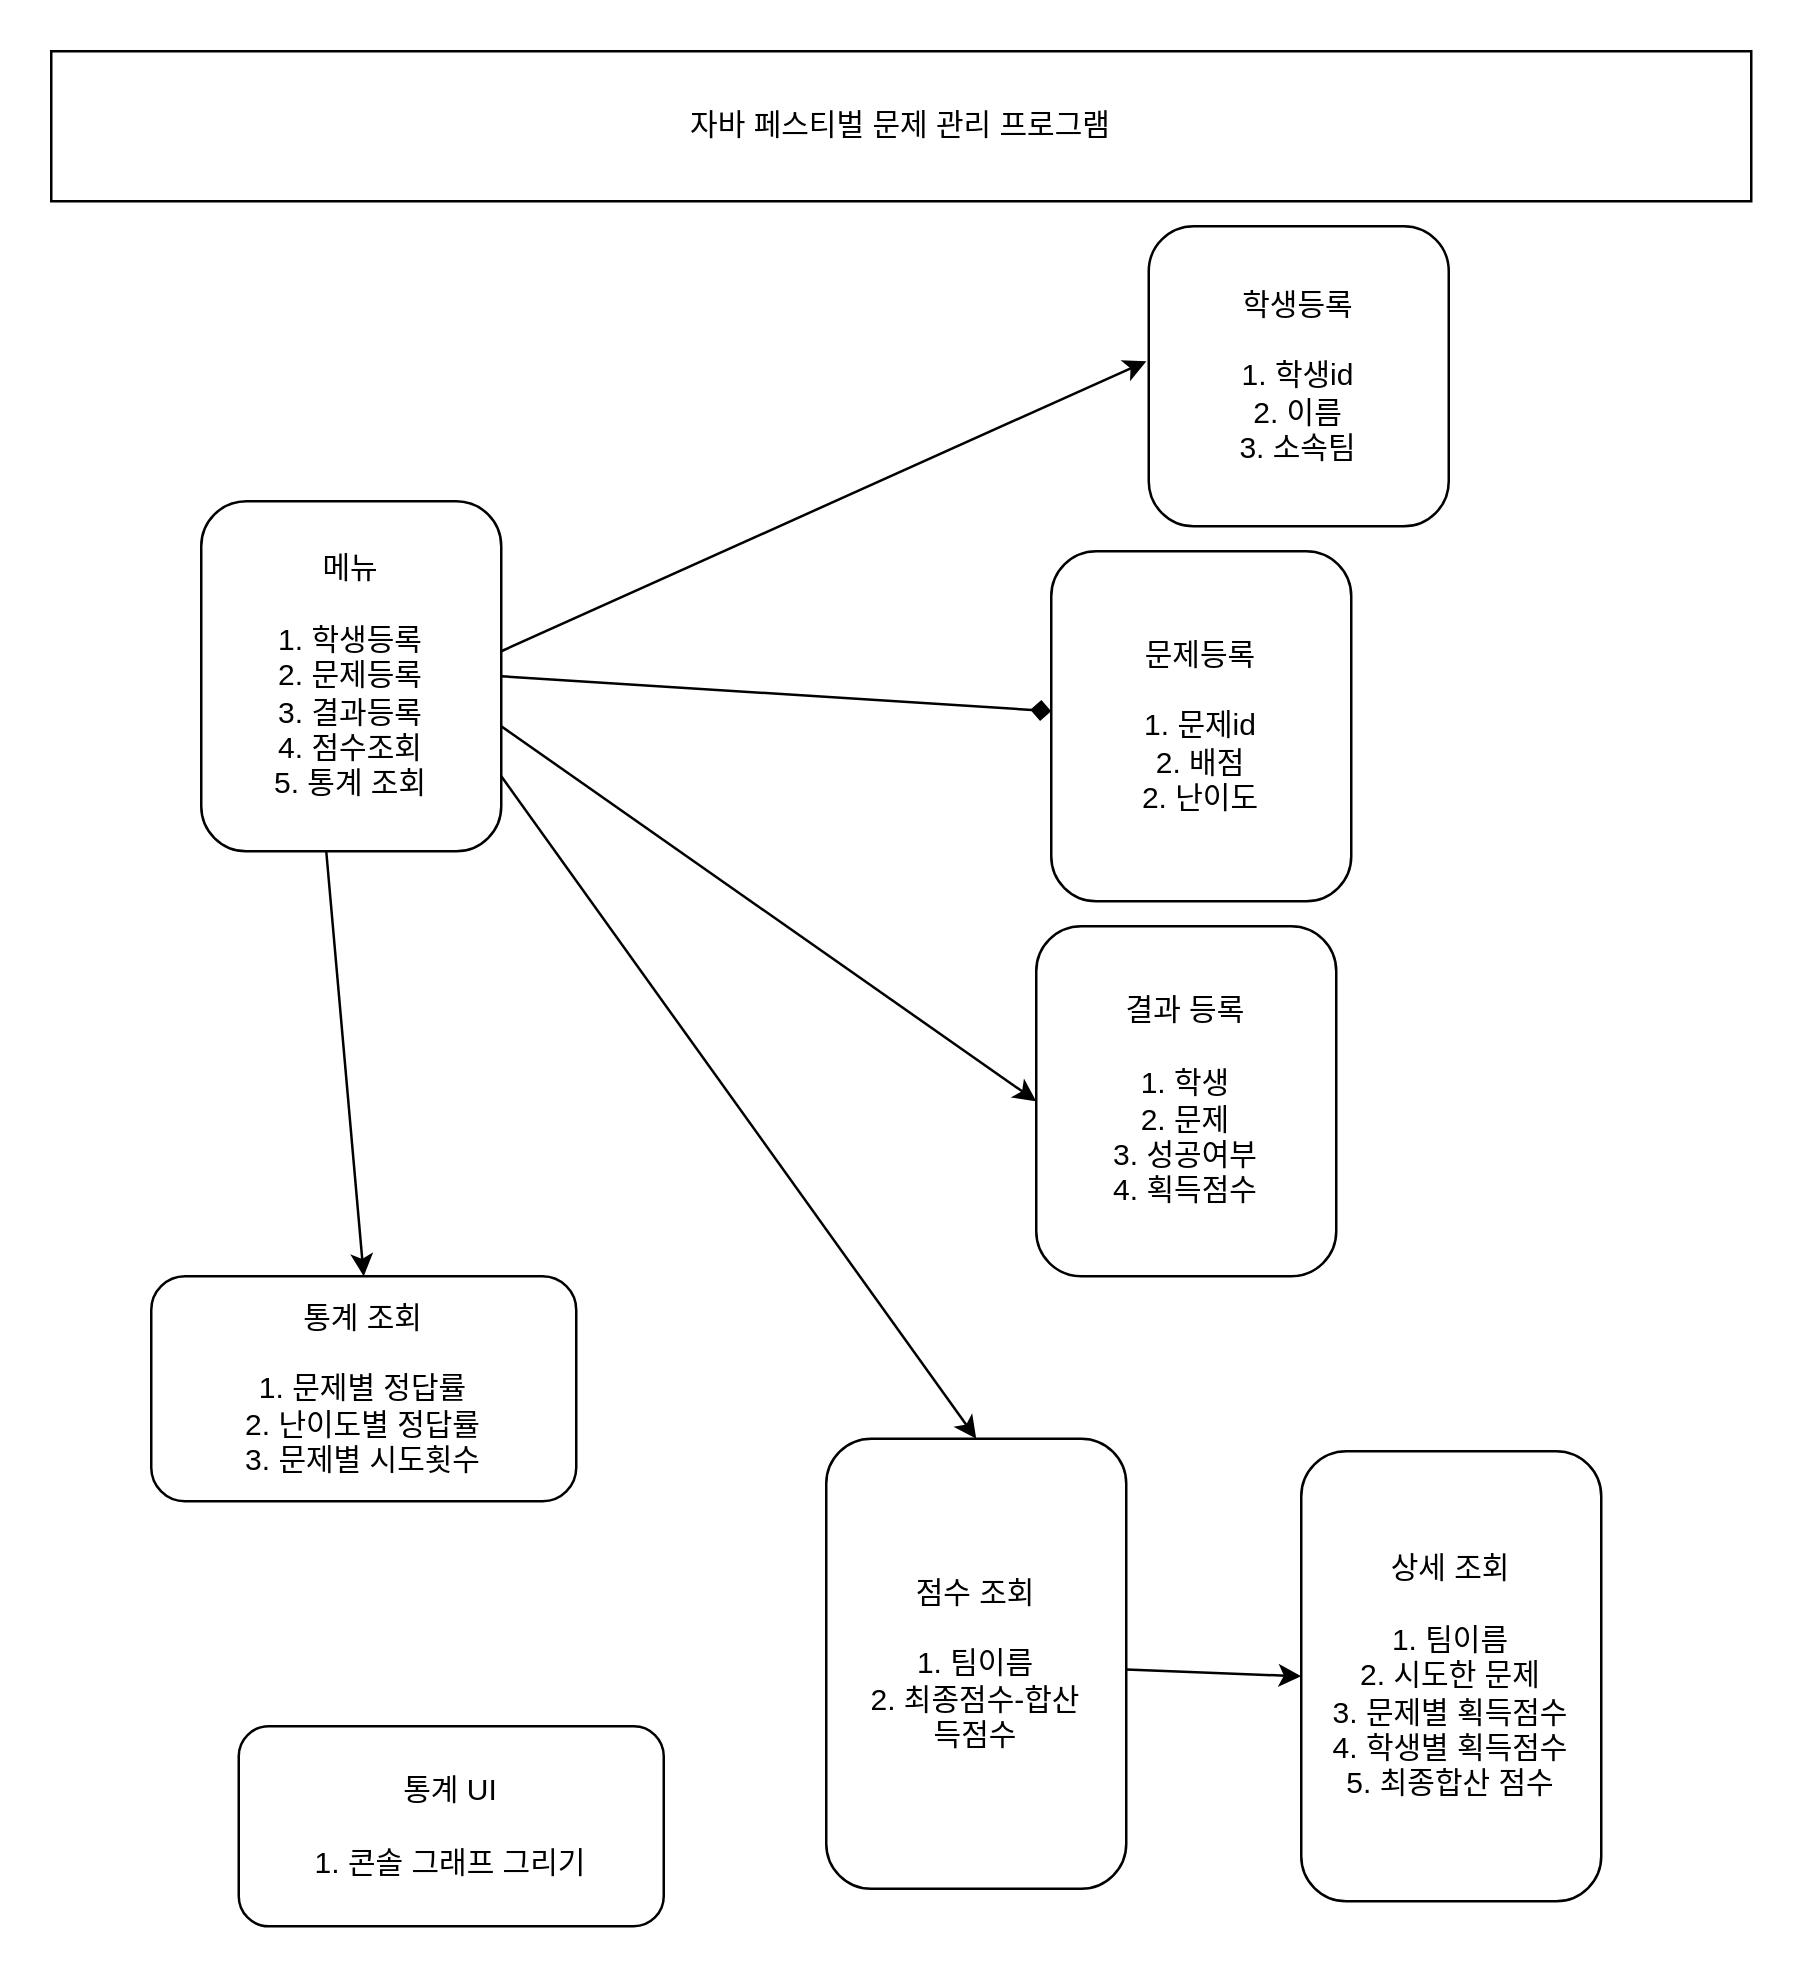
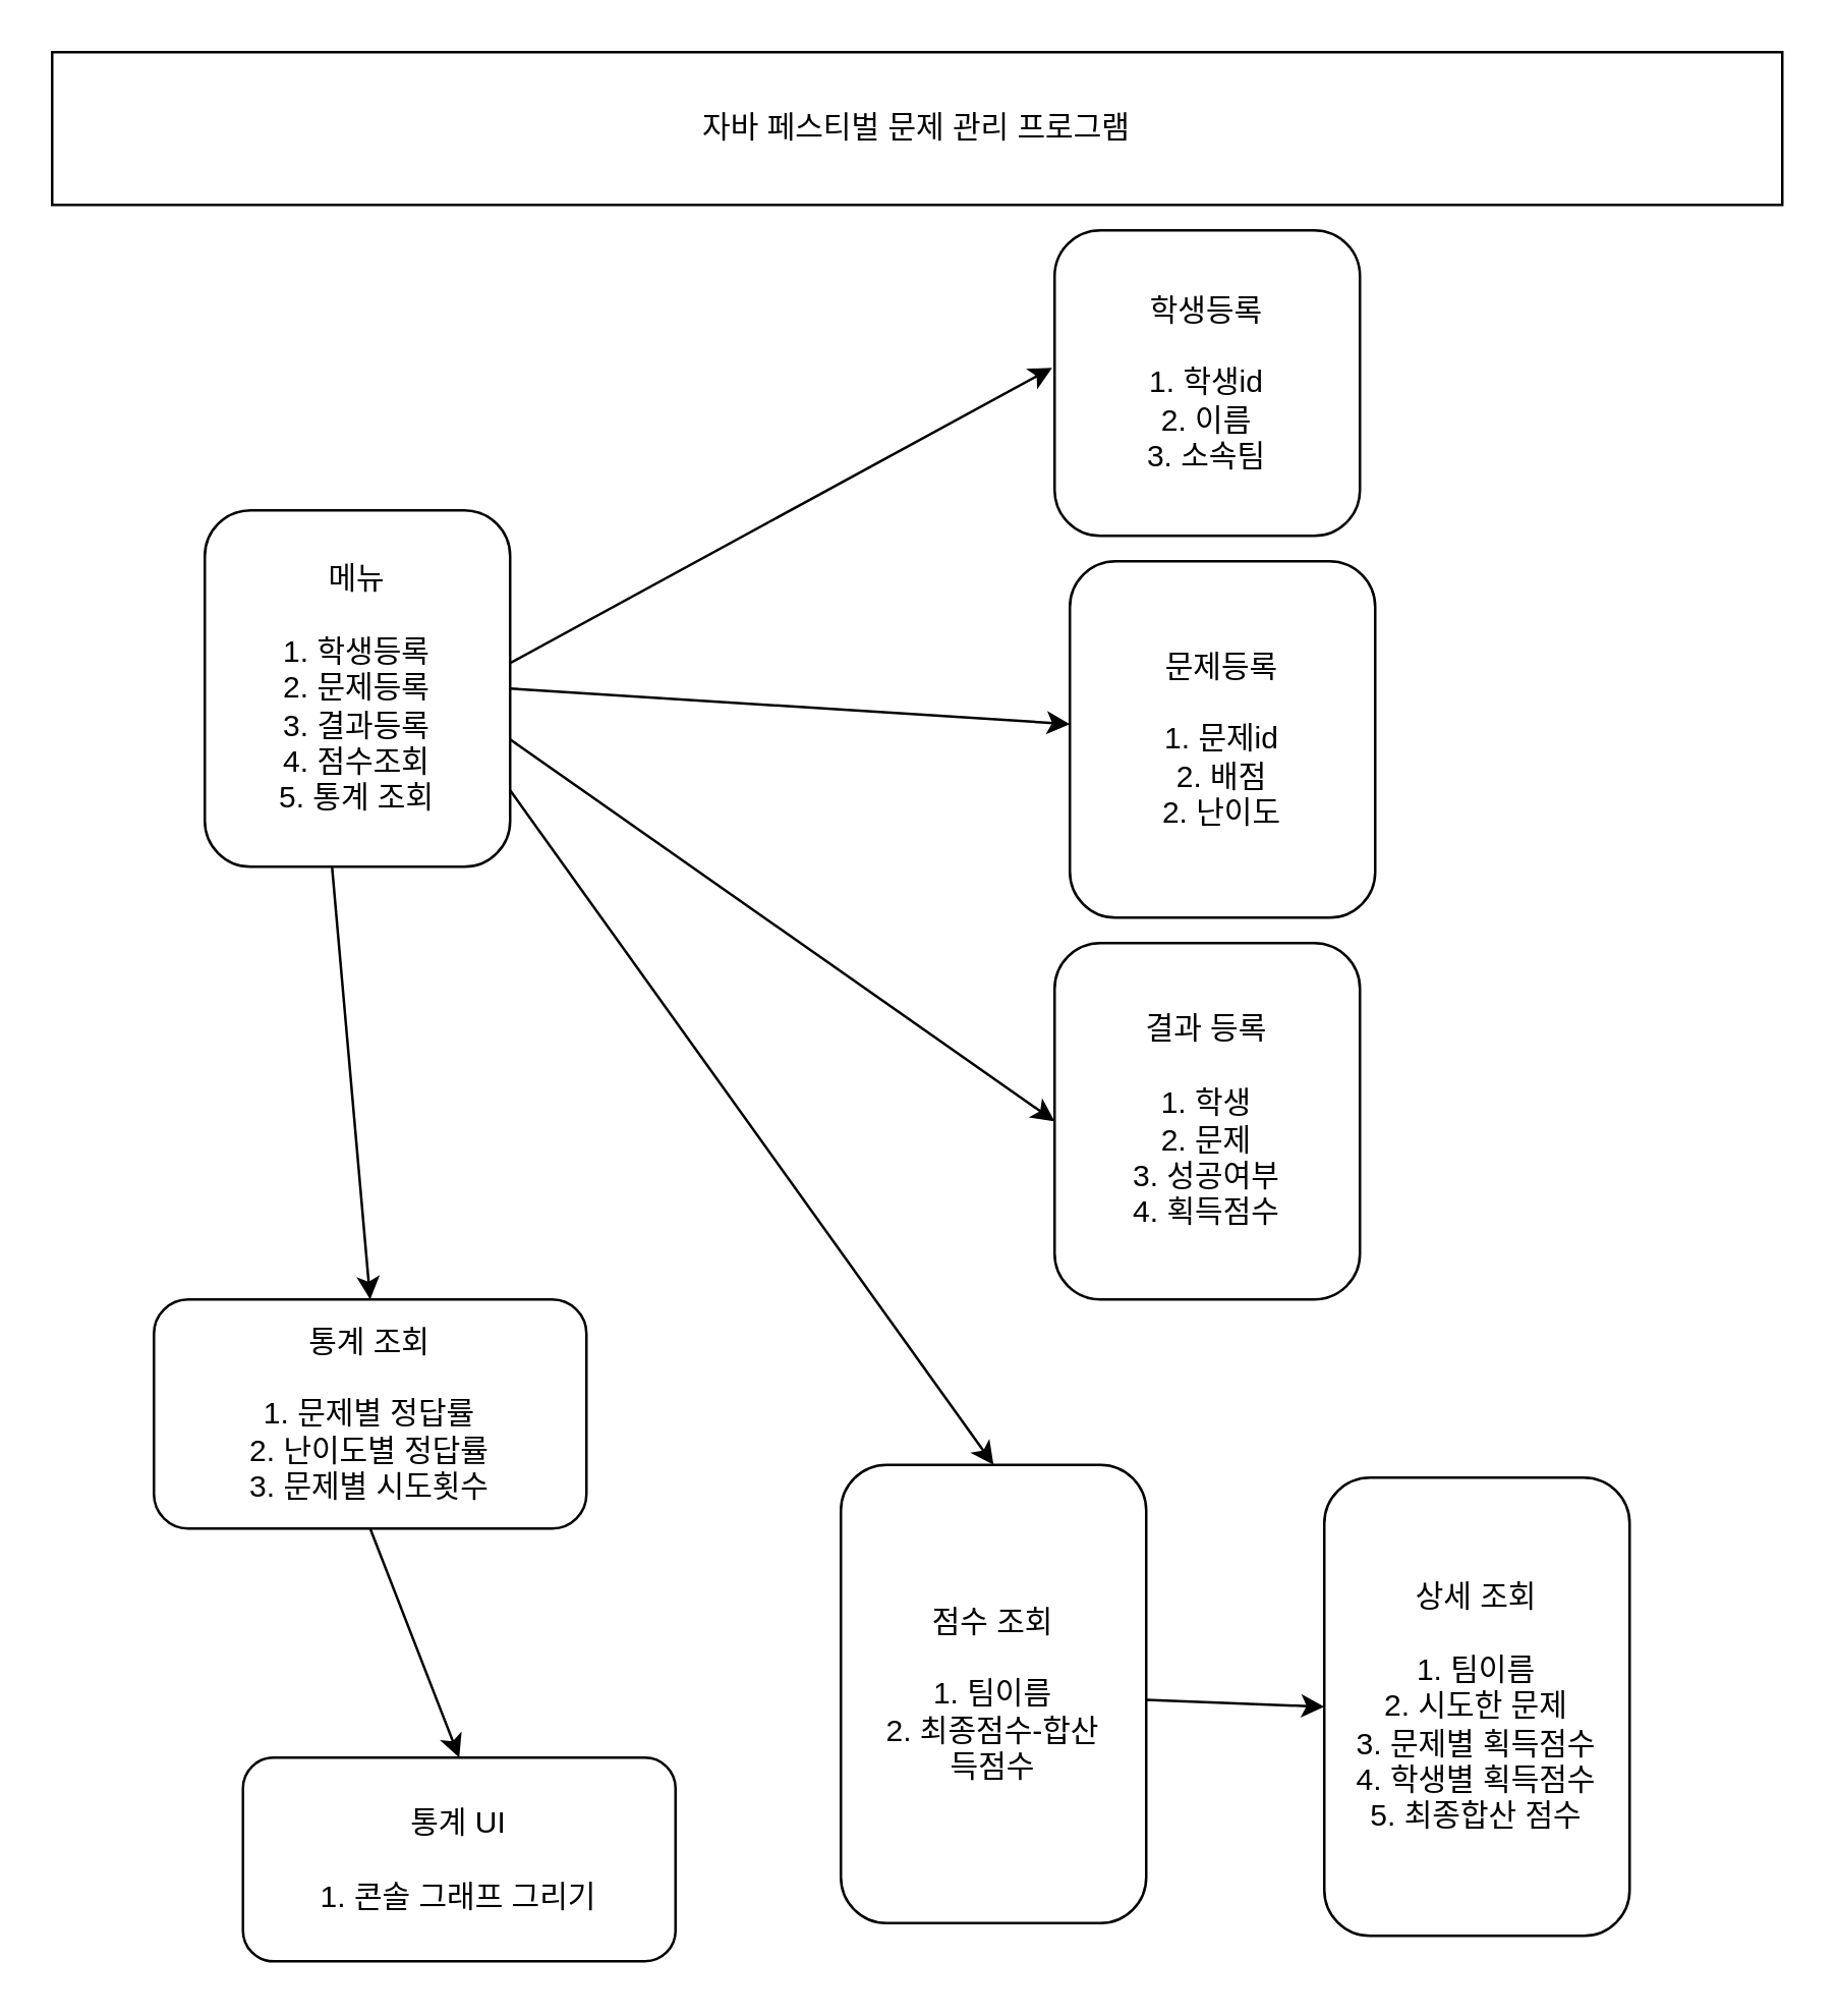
- <mxCell id="2" value="학생등록&lt;br&gt;&lt;br&gt;1. 학생id&lt;br&gt;2. 이름&lt;br&gt;3. 소속팀" style="rounded=1;whiteSpace=wrap;html=1;fontSize=12;glass=0;strokeWidth=1;shadow=0;" parent="1" vertex="1"><mxGeometry x="459" y="90" width="120" height="120" as="geometry" /></mxCell>
+ <mxCell id="2" value="학생등록&lt;br&gt;&lt;br&gt;1. 학생id&lt;br&gt;2. 이름&lt;br&gt;3. 소속팀" style="rounded=1;whiteSpace=wrap;html=1;fontSize=12;glass=0;strokeWidth=1;shadow=0;" parent="1" vertex="1"><mxGeometry x="414" y="90" width="120" height="120" as="geometry" /></mxCell>
- <mxCell id="8" value="" style="endArrow=diamond;html=1;rounded=0;entryX=0;entryY=0.457;entryDx=0;entryDy=0;entryPerimeter=0;exitX=1;exitY=0.5;exitDx=0;exitDy=0;" parent="1" source="6" target="3" edge="1"><mxGeometry width="50" height="50" relative="1" as="geometry"><mxPoint x="260" y="366" as="sourcePoint" /><mxPoint x="349.04" y="230" as="targetPoint" /></mxGeometry></mxCell>
+ <mxCell id="8" value="" style="endArrow=classic;html=1;rounded=0;entryX=0;entryY=0.457;entryDx=0;entryDy=0;entryPerimeter=0;exitX=1;exitY=0.5;exitDx=0;exitDy=0;" parent="1" source="6" target="3" edge="1"><mxGeometry width="50" height="50" relative="1" as="geometry"><mxPoint x="260" y="366" as="sourcePoint" /><mxPoint x="349.04" y="230" as="targetPoint" /></mxGeometry></mxCell>
+ <mxCell id="17" value="" style="endArrow=classic;html=1;rounded=0;entryX=0.5;entryY=0;entryDx=0;entryDy=0;exitX=0.5;exitY=1;exitDx=0;exitDy=0;" parent="1" source="14" target="16" edge="1"><mxGeometry width="50" height="50" relative="1" as="geometry"><mxPoint x="220" y="610" as="sourcePoint" /><mxPoint x="210" y="780" as="targetPoint" /></mxGeometry></mxCell>
